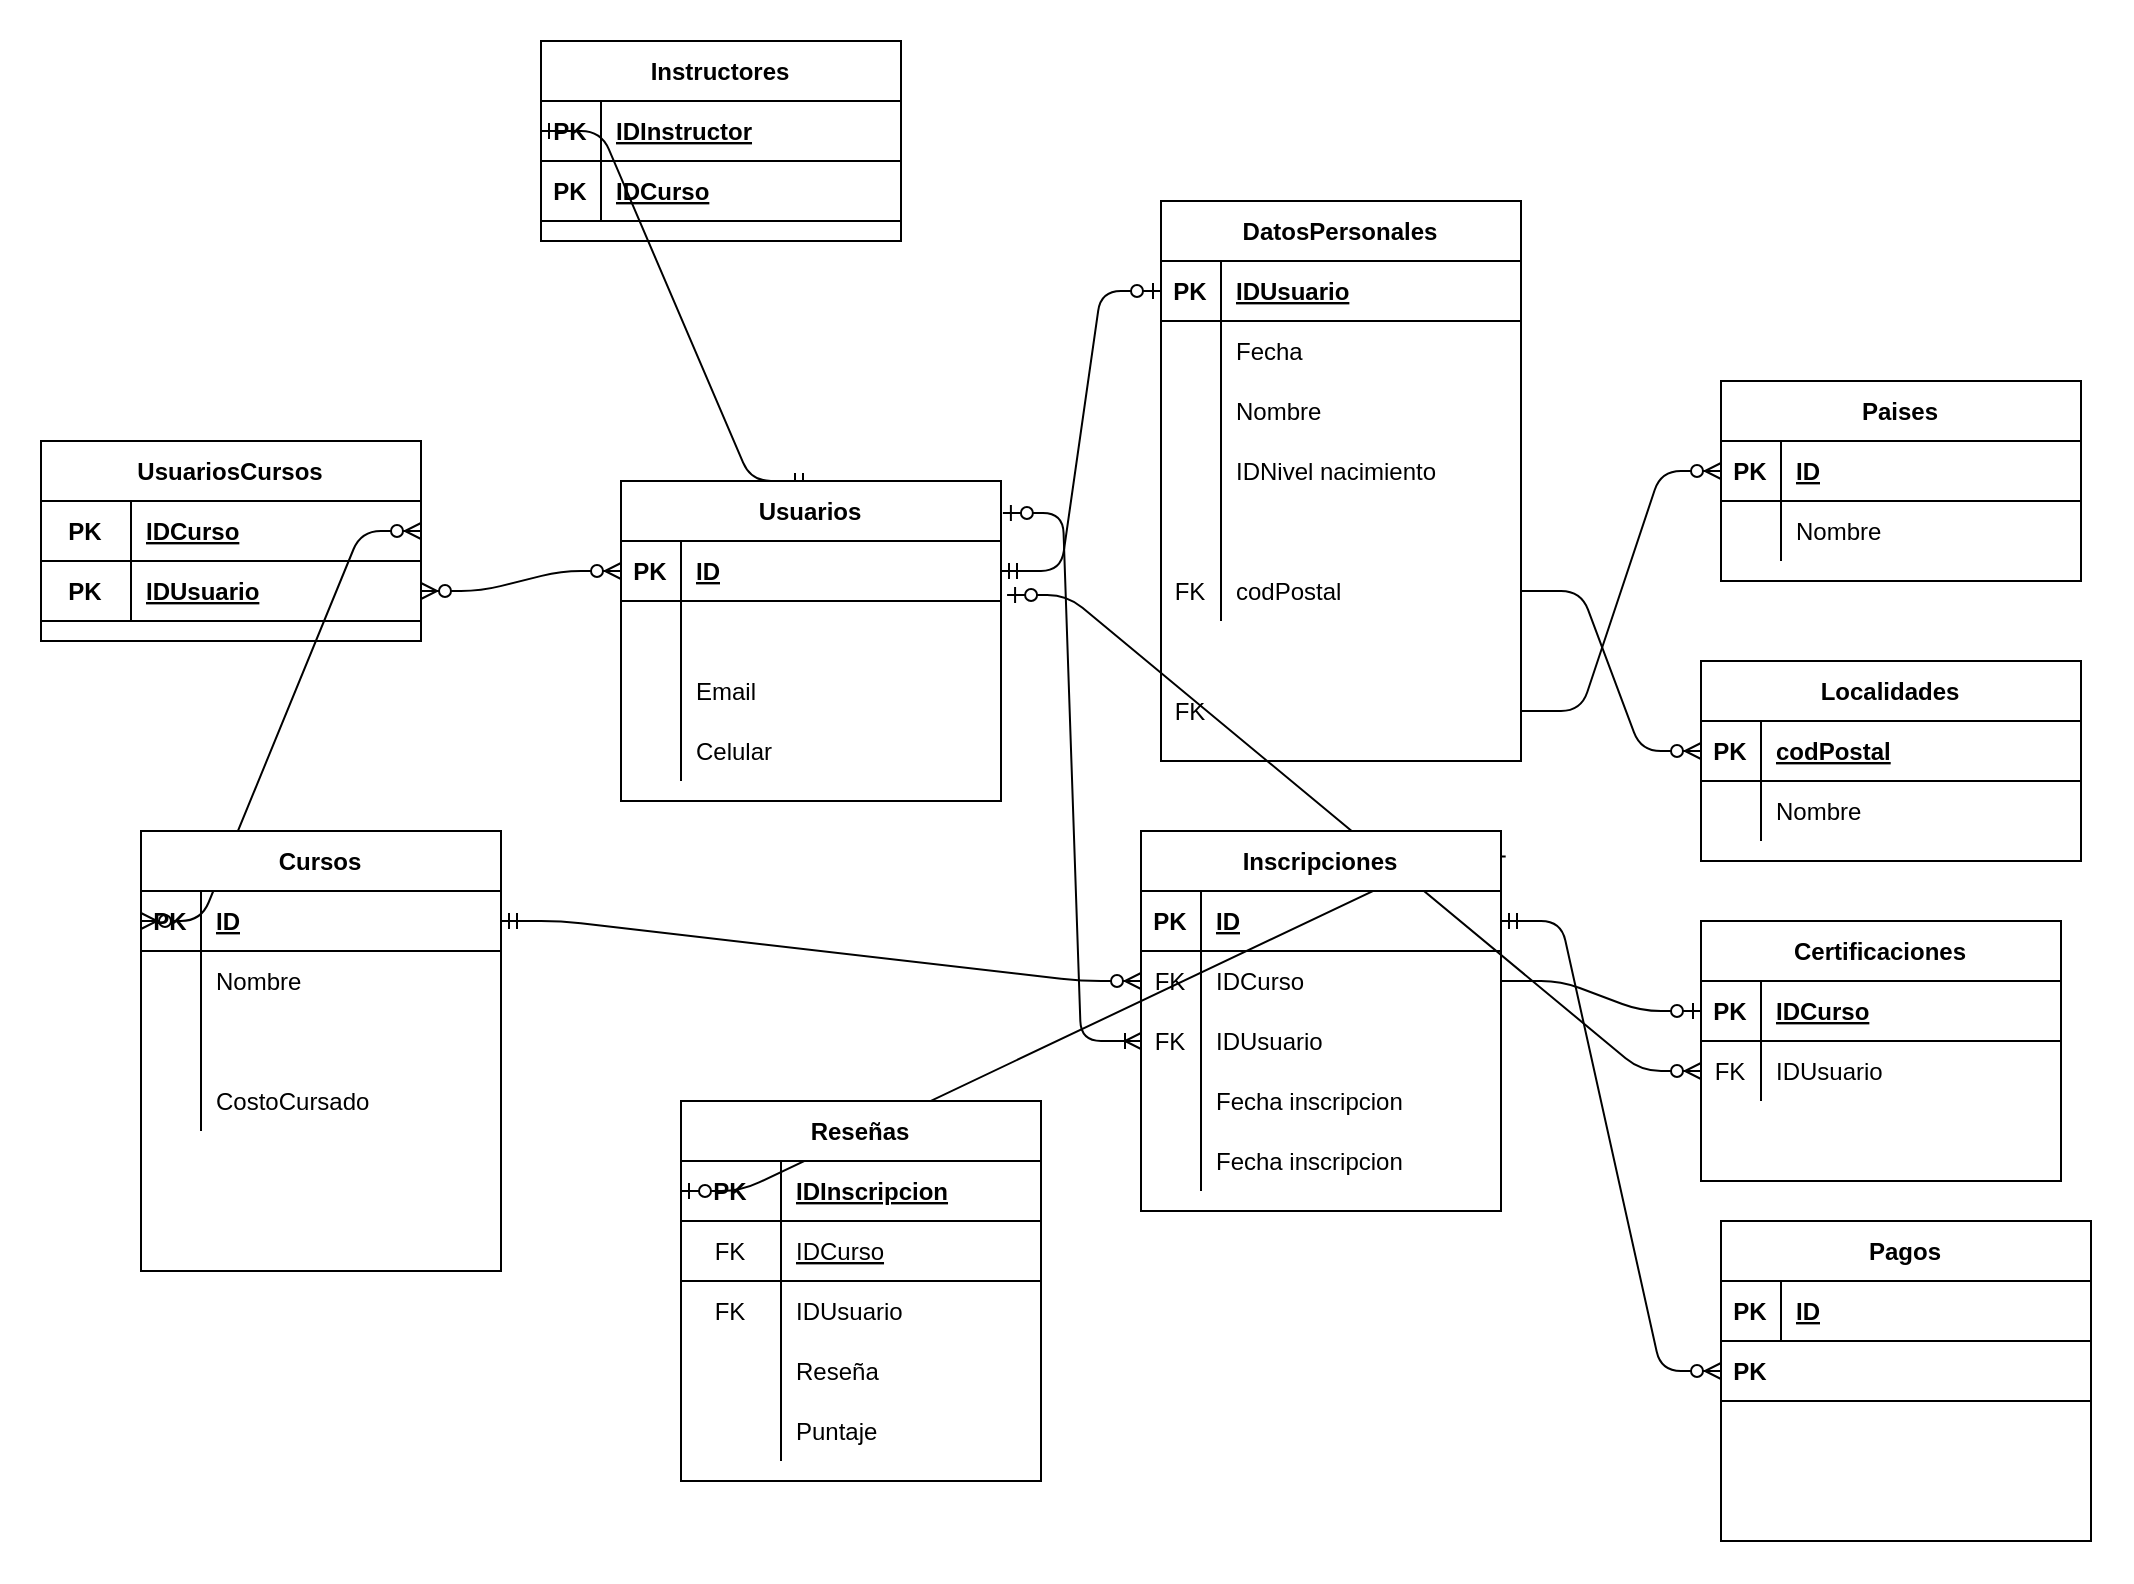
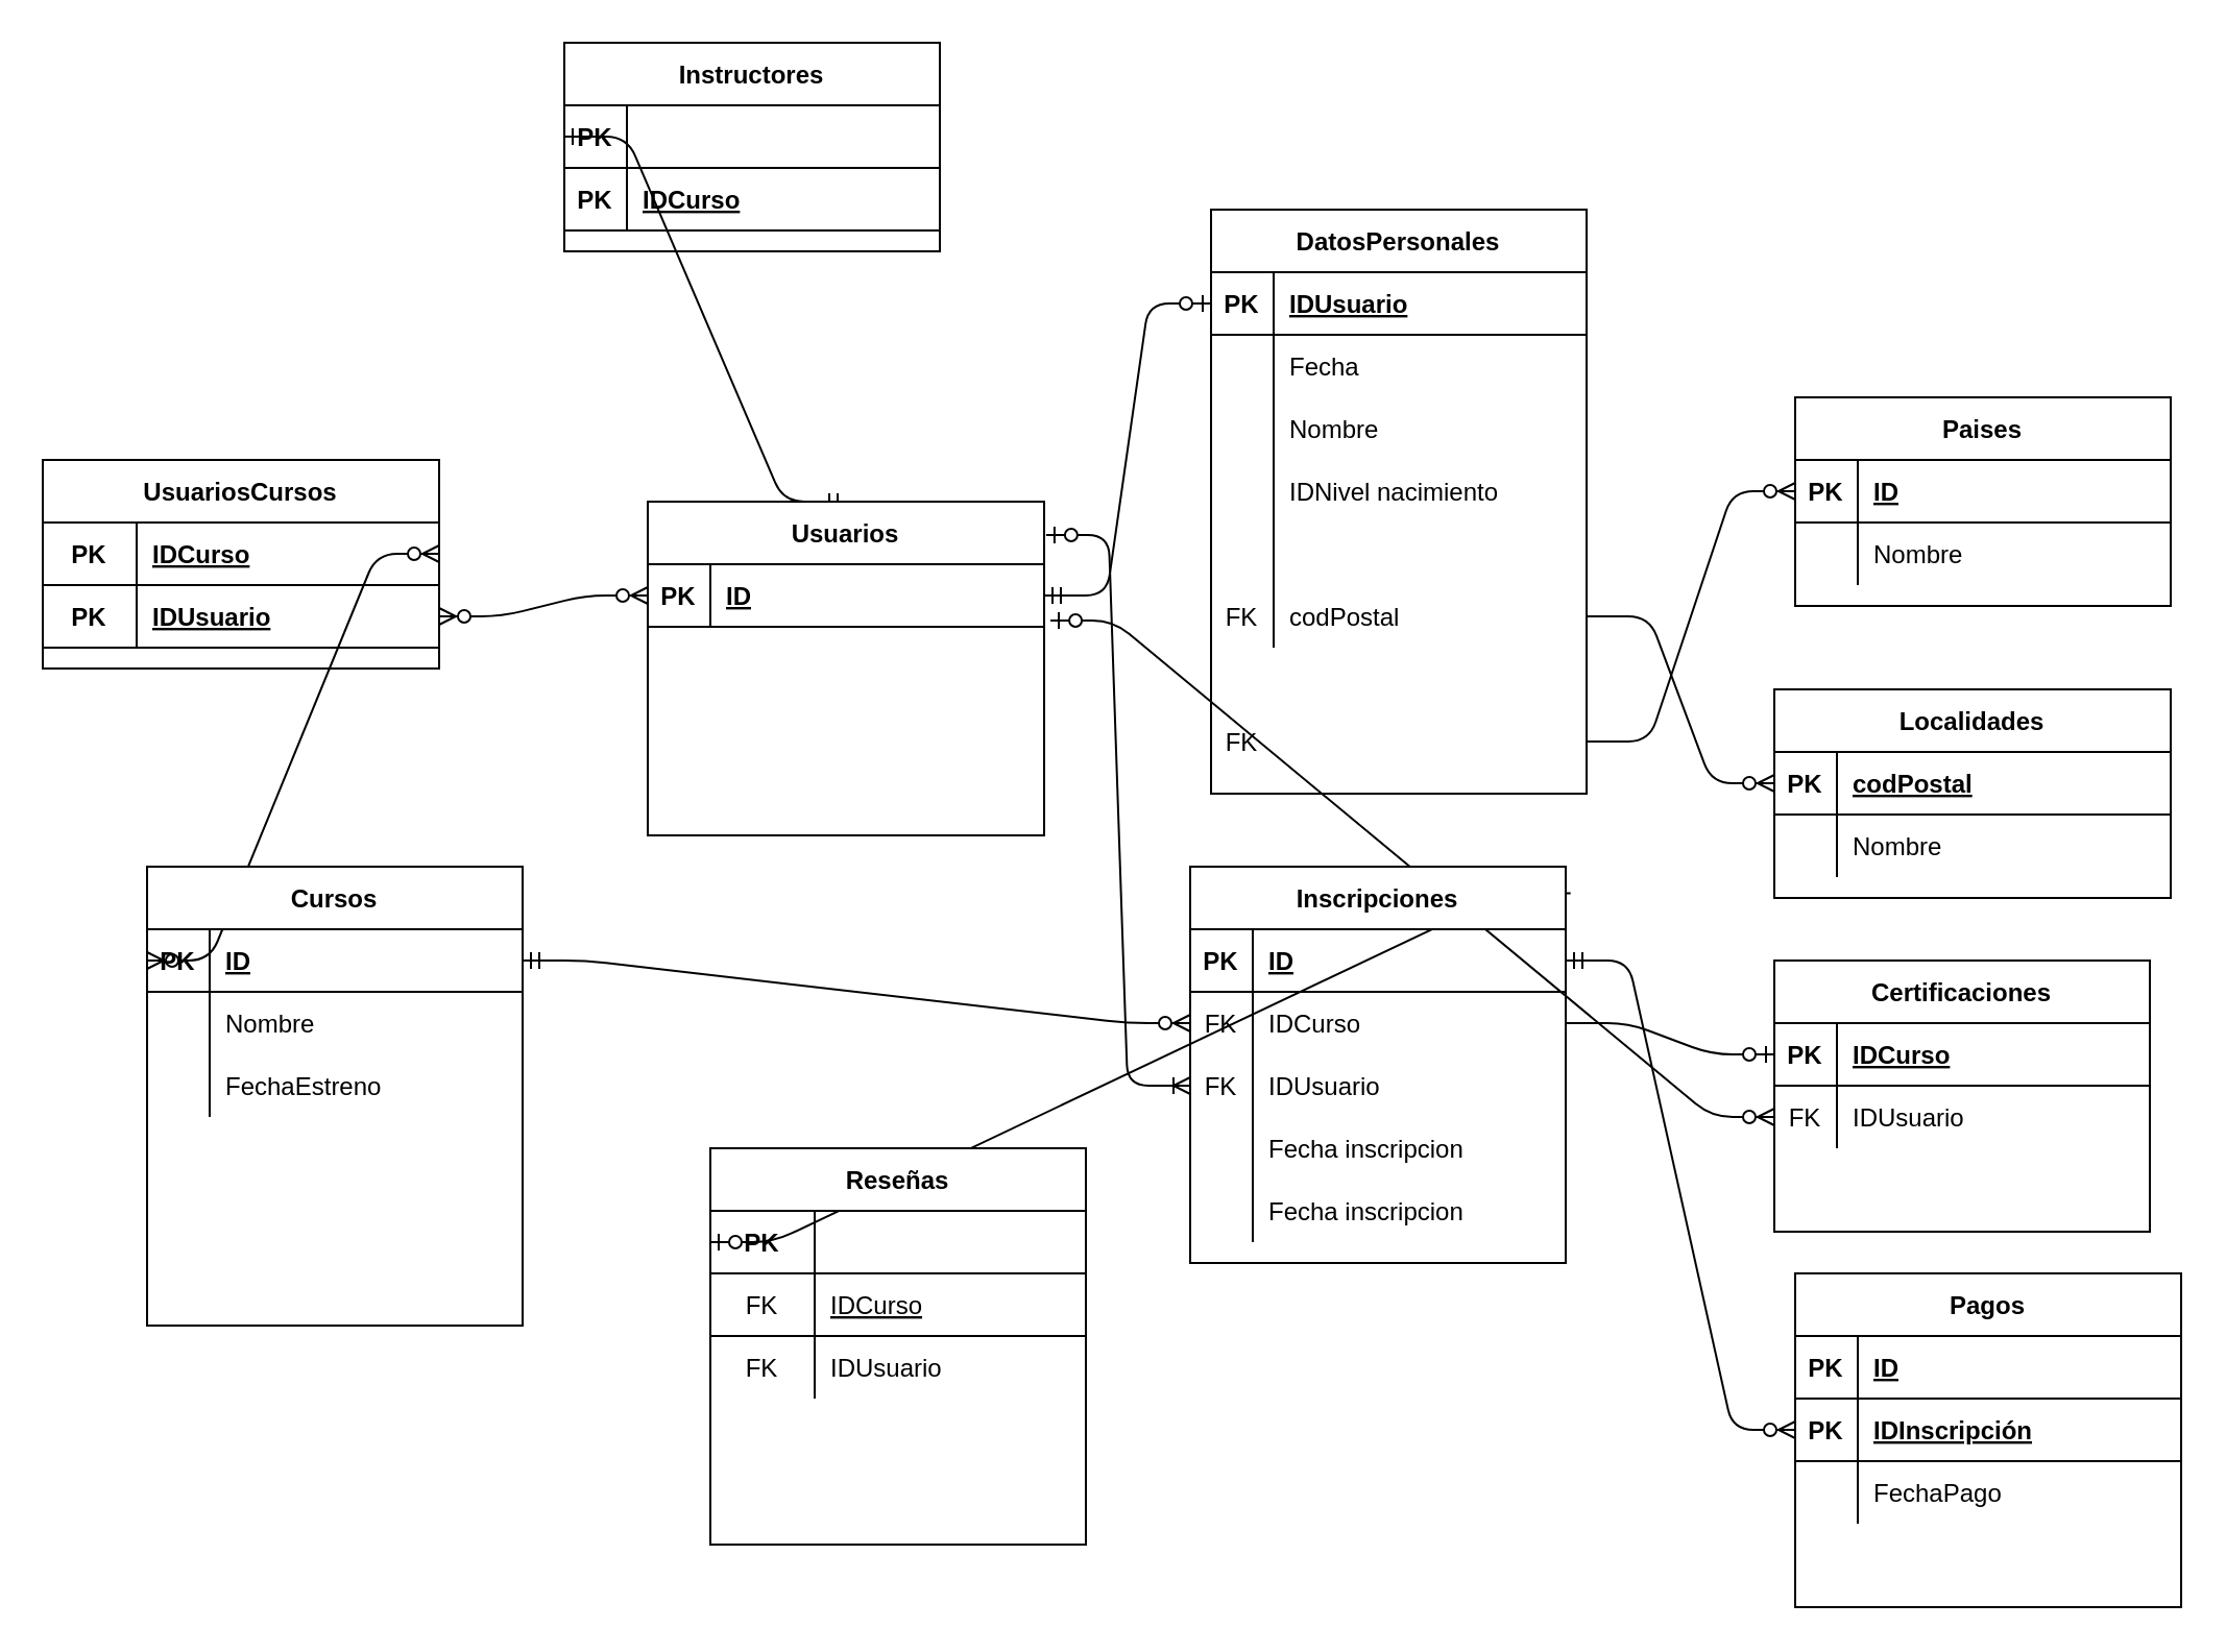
- <mxCell id="73" value="IDInstructor" style="shape=partialRectangle;connectable=0;fillColor=none;top=0;left=0;bottom=0;right=0;align=left;spacingLeft=6;fontStyle=5;overflow=hidden;" parent="71" vertex="1"><mxGeometry x="30" width="150" height="30" as="geometry" /></mxCell>
- <mxCell id="65" value="Email" style="shape=partialRectangle;connectable=0;fillColor=none;top=0;left=0;bottom=0;right=0;align=left;spacingLeft=6;overflow=hidden;" parent="63" vertex="1"><mxGeometry x="30" width="160" height="30" as="geometry" /></mxCell>
- <mxCell id="68" value="Celular" style="shape=partialRectangle;connectable=0;fillColor=none;top=0;left=0;bottom=0;right=0;align=left;spacingLeft=6;overflow=hidden;" parent="66" vertex="1"><mxGeometry x="30" width="160" height="30" as="geometry" /></mxCell>
+ <mxCell id="86" value="FechaEstreno" style="shape=partialRectangle;connectable=0;fillColor=none;top=0;left=0;bottom=0;right=0;align=left;spacingLeft=6;overflow=hidden;" parent="84" vertex="1"><mxGeometry x="30" width="150" height="30" as="geometry" /></mxCell>
- <mxCell id="89" value="CostoCursado" style="shape=partialRectangle;connectable=0;fillColor=none;top=0;left=0;bottom=0;right=0;align=left;spacingLeft=6;overflow=hidden;" parent="87" vertex="1"><mxGeometry x="30" width="150" height="30" as="geometry" /></mxCell>
- <mxCell id="105" value="IDInscripcion" style="shape=partialRectangle;connectable=0;fillColor=none;top=0;left=0;bottom=0;right=0;align=left;spacingLeft=6;fontStyle=5;overflow=hidden;" parent="103" vertex="1"><mxGeometry x="50" width="130" height="30" as="geometry" /></mxCell>
- <mxCell id="114" value="Reseña" style="shape=partialRectangle;connectable=0;fillColor=none;top=0;left=0;bottom=0;right=0;align=left;spacingLeft=6;overflow=hidden;" parent="112" vertex="1"><mxGeometry x="50" width="130" height="30" as="geometry" /></mxCell>
+ <mxCell id="124" value="IDInscripción" style="shape=partialRectangle;connectable=0;fillColor=none;top=0;left=0;bottom=0;right=0;align=left;spacingLeft=6;fontStyle=5;overflow=hidden;" parent="122" vertex="1"><mxGeometry x="30" width="155" height="30" as="geometry" /></mxCell>
- <mxCell id="117" value="Puntaje" style="shape=partialRectangle;connectable=0;fillColor=none;top=0;left=0;bottom=0;right=0;align=left;spacingLeft=6;overflow=hidden;" parent="115" vertex="1"><mxGeometry x="50" width="130" height="30" as="geometry" /></mxCell>
+ <mxCell id="127" value="FechaPago" style="shape=partialRectangle;connectable=0;fillColor=none;top=0;left=0;bottom=0;right=0;align=left;spacingLeft=6;overflow=hidden;" parent="125" vertex="1"><mxGeometry x="30" width="155" height="30" as="geometry" /></mxCell>
